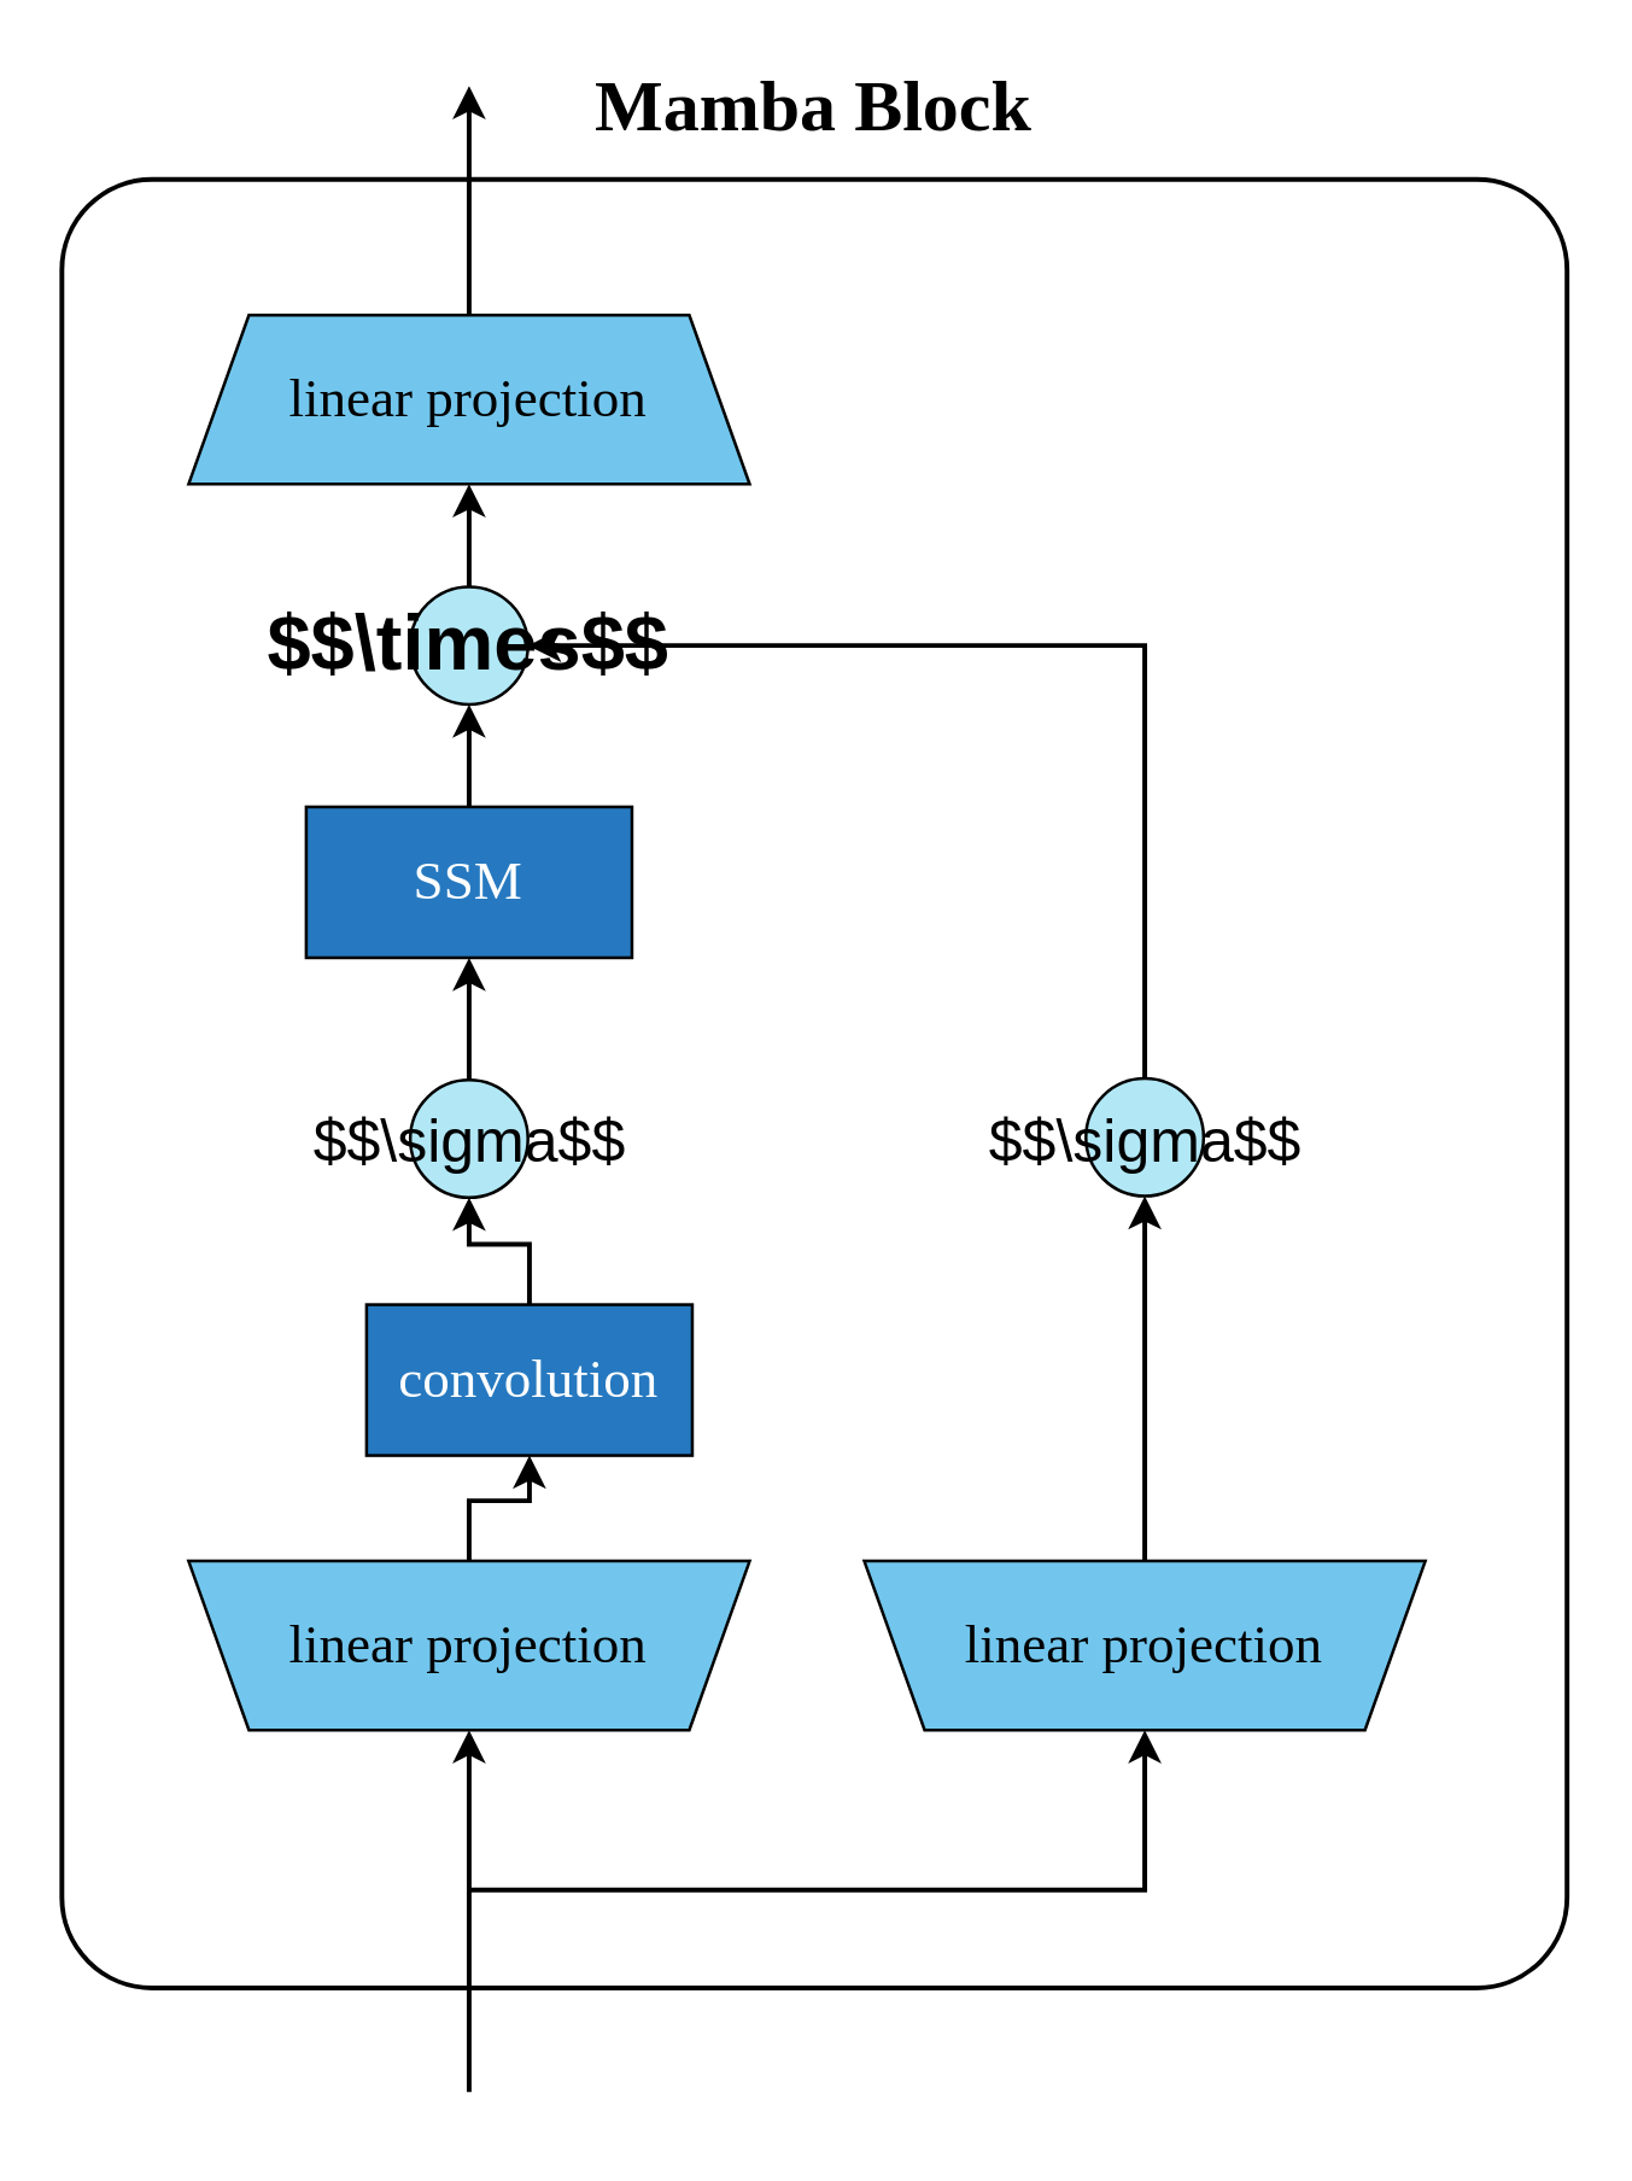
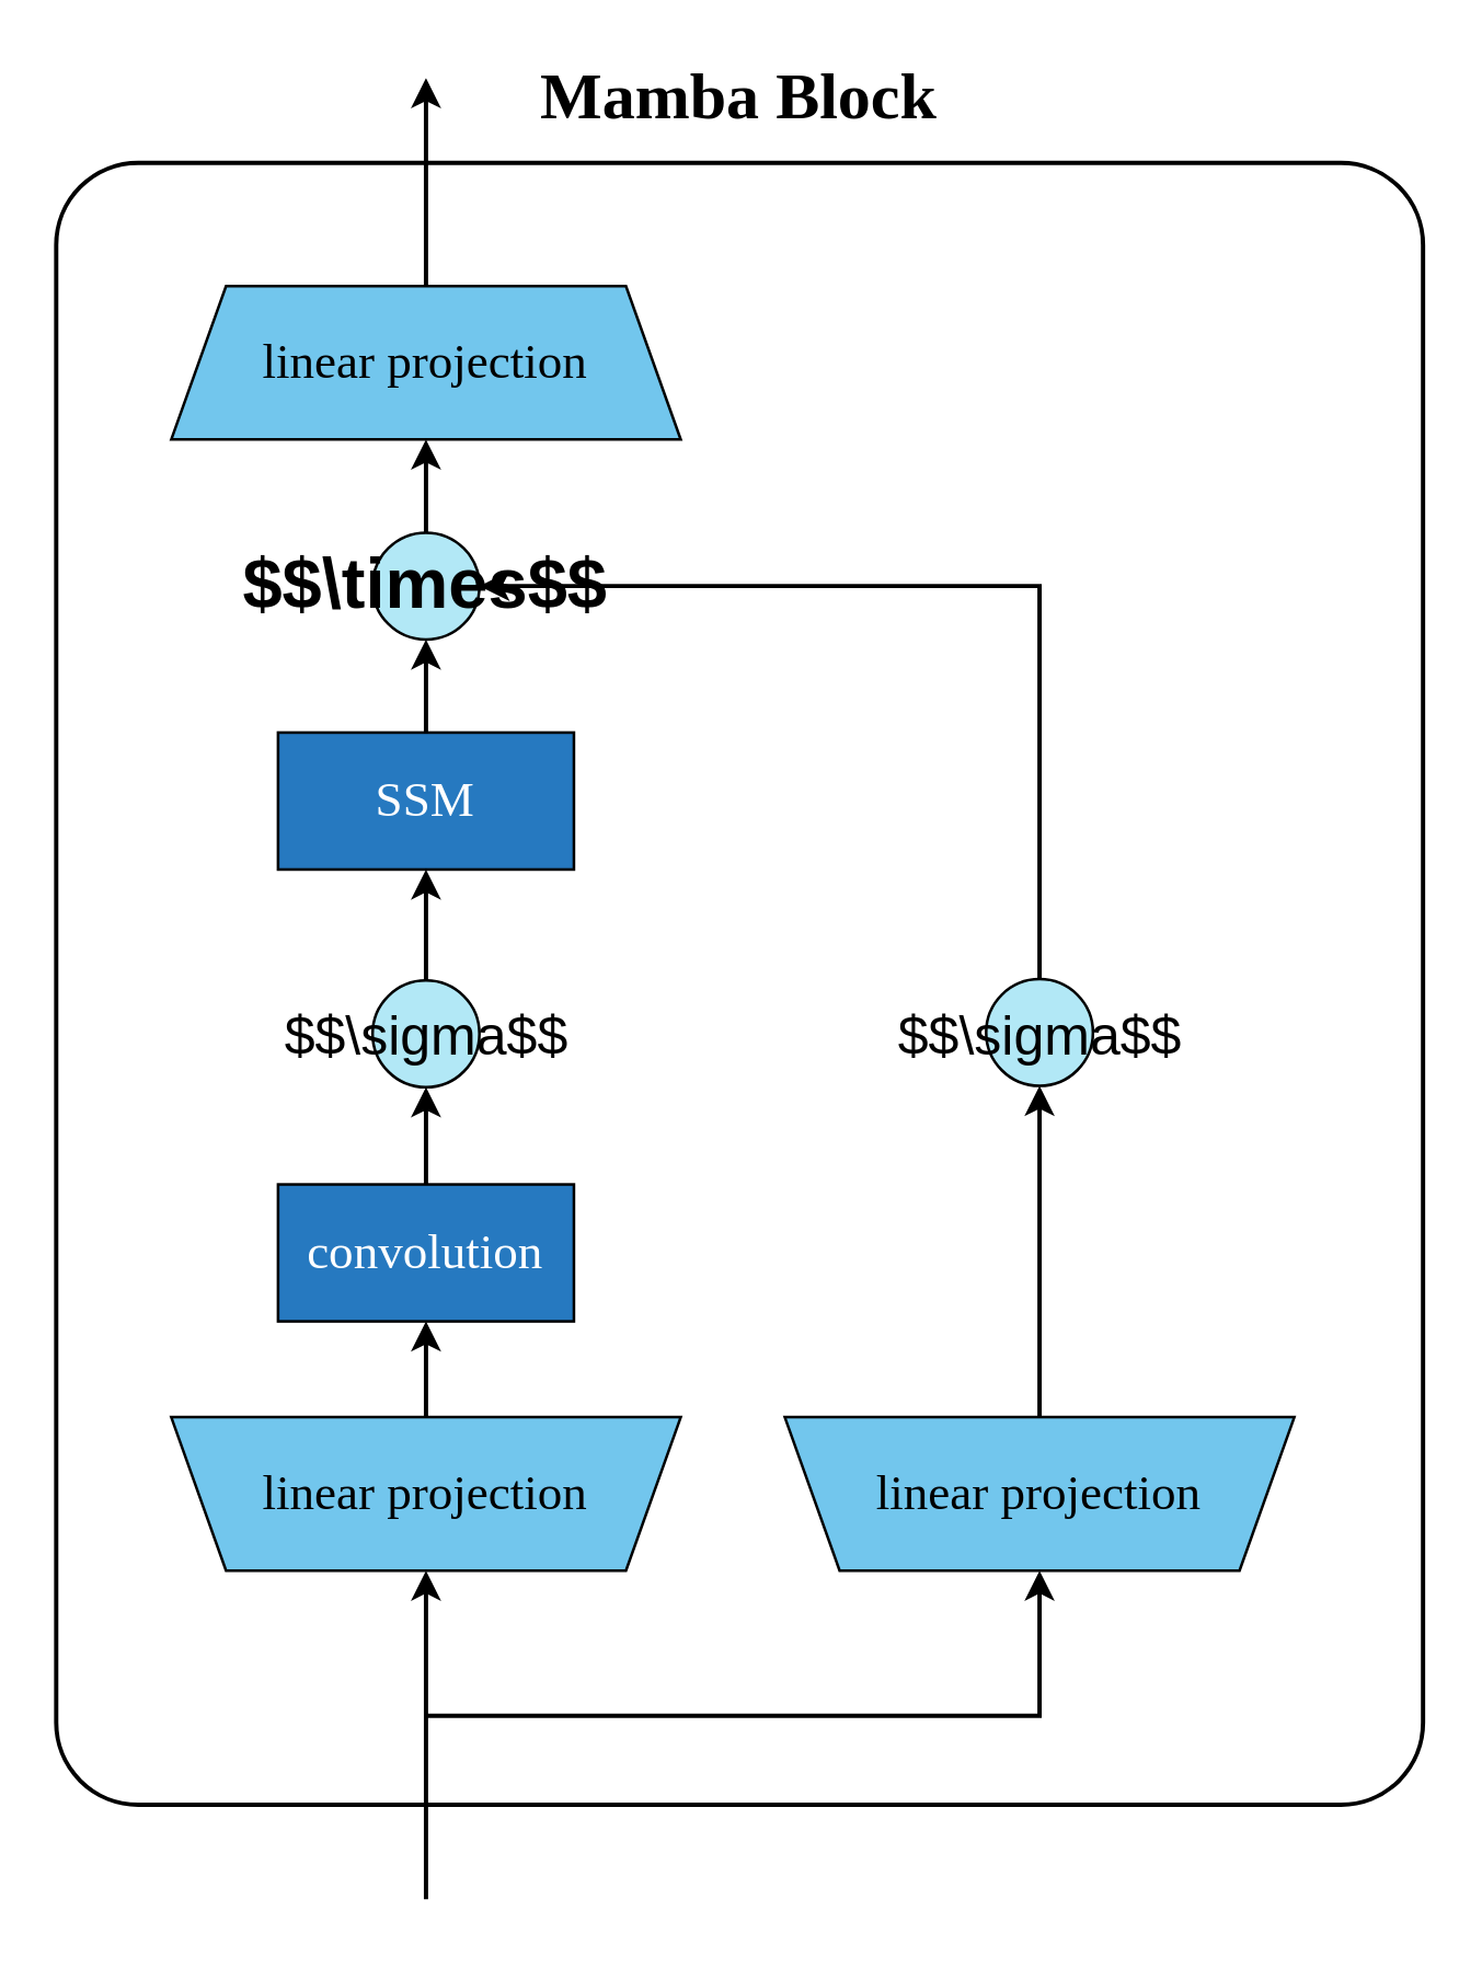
- <mxCell id="7" value="convolution" style="rounded=0;whiteSpace=wrap;html=1;fontSize=18;fillColor=#2679C0;fontColor=#FFFFFF;fontFamily=Source Sans Pro;" parent="1" vertex="1"><mxGeometry x="121" y="432" width="108" height="50" as="geometry" /></mxCell>
+ <mxCell id="7" value="convolution" style="rounded=0;whiteSpace=wrap;html=1;fontSize=18;fillColor=#2679C0;fontColor=#FFFFFF;fontFamily=Source Sans Pro;" parent="1" vertex="1"><mxGeometry x="101" y="432" width="108" height="50" as="geometry" /></mxCell>
